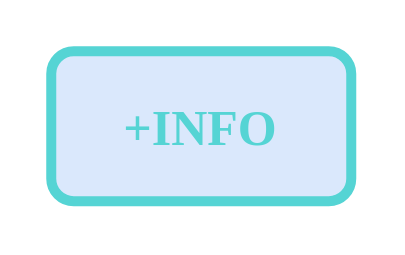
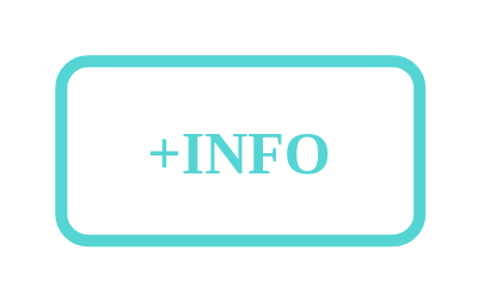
- <mxCell id="2" value="&lt;font face=&quot;Tahoma&quot; size=&quot;1&quot; color=&quot;#55d4d4&quot;&gt;&lt;b style=&quot;font-size: 20px&quot;&gt;+INFO&lt;/b&gt;&lt;/font&gt;" style="rounded=1;whiteSpace=wrap;html=1;strokeColor=#55D4D4;strokeWidth=4;fillColor=#dae8fc;" vertex="1" parent="1"><mxGeometry x="20" y="20" width="120" height="60" as="geometry" /></mxCell>
+ <mxCell id="2" value="&lt;font face=&quot;Tahoma&quot; size=&quot;1&quot; color=&quot;#55d4d4&quot;&gt;&lt;b style=&quot;font-size: 20px&quot;&gt;+INFO&lt;/b&gt;&lt;/font&gt;" style="rounded=1;whiteSpace=wrap;html=1;strokeColor=#55D4D4;strokeWidth=4;" vertex="1" parent="1"><mxGeometry x="20" y="20" width="120" height="60" as="geometry" /></mxCell>
